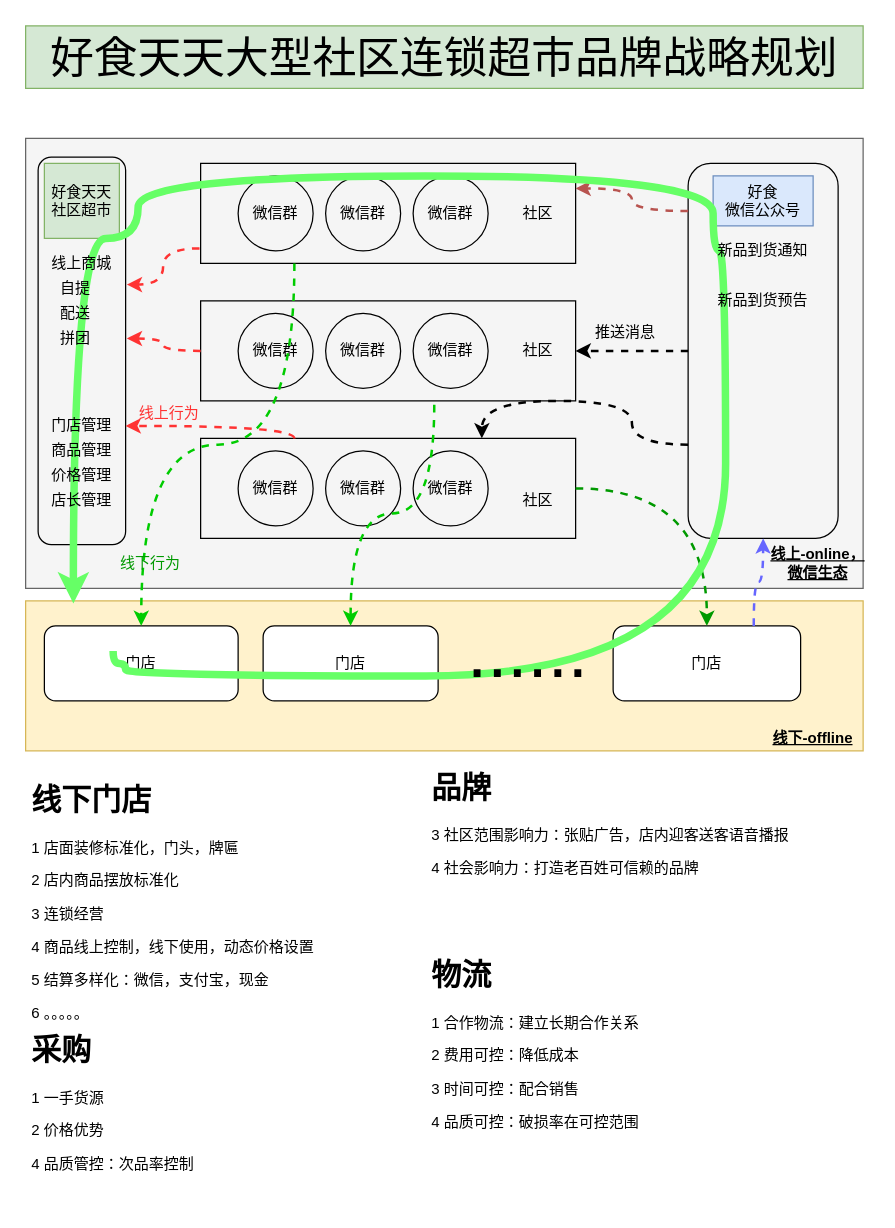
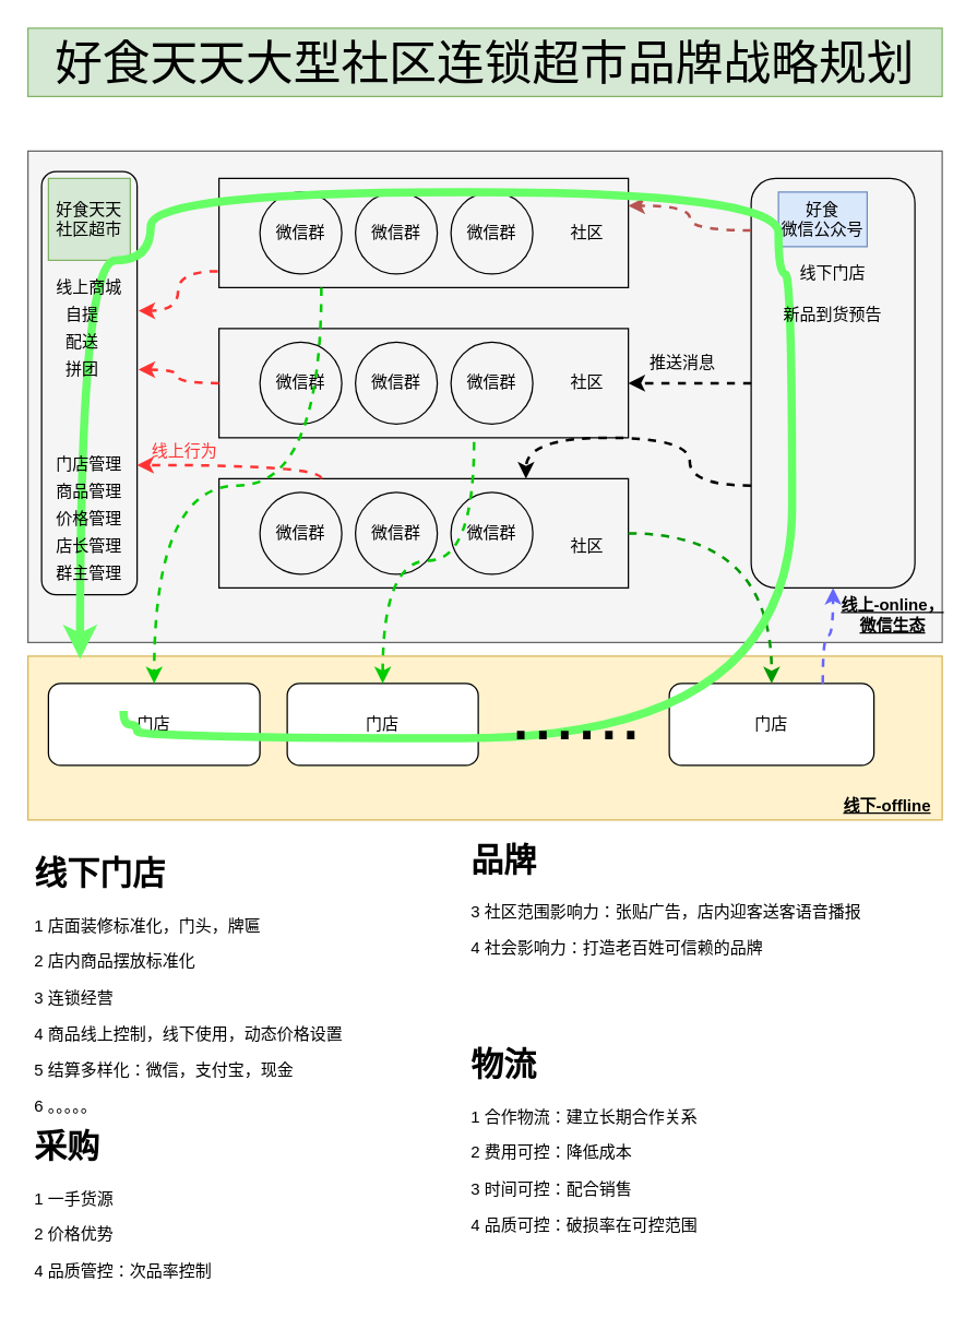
- <mxCell id="21" value="好食&lt;br&gt;微信公众号" style="text;html=1;strokeColor=#6c8ebf;fillColor=#dae8fc;align=center;verticalAlign=middle;whiteSpace=wrap;rounded=0;" parent="1" vertex="1"><mxGeometry x="570" y="140" width="80" height="40" as="geometry" /></mxCell>
+ <mxCell id="21" value="好食&lt;br&gt;微信公众号" style="text;html=1;strokeColor=#6c8ebf;fillColor=#dae8fc;align=center;verticalAlign=middle;whiteSpace=wrap;rounded=0;" parent="1" vertex="1"><mxGeometry x="570" y="140" width="65" height="40" as="geometry" /></mxCell>
- <mxCell id="46" value="新品到货通知" style="text;html=1;strokeColor=none;fillColor=none;align=center;verticalAlign=middle;whiteSpace=wrap;rounded=0;" parent="1" vertex="1"><mxGeometry x="570" y="190" width="80" height="20" as="geometry" /></mxCell>
+ <mxCell id="46" value="线下门店" style="text;html=1;strokeColor=none;fillColor=none;align=center;verticalAlign=middle;whiteSpace=wrap;rounded=0;" parent="1" vertex="1"><mxGeometry x="570" y="190" width="80" height="20" as="geometry" /></mxCell>
- <mxCell id="47" value="新品到货预告" style="text;html=1;strokeColor=none;fillColor=none;align=center;verticalAlign=middle;whiteSpace=wrap;rounded=0;" parent="1" vertex="1"><mxGeometry x="570" y="230" width="80" height="20" as="geometry" /></mxCell>
+ <mxCell id="47" value="新品到货预告" style="text;html=1;strokeColor=none;fillColor=none;align=center;verticalAlign=middle;whiteSpace=wrap;rounded=0;" parent="1" vertex="1"><mxGeometry x="570" y="220" width="80" height="20" as="geometry" /></mxCell>
+ <mxCell id="49" value="群主管理" style="text;html=1;strokeColor=none;fillColor=none;align=center;verticalAlign=middle;whiteSpace=wrap;rounded=0;" parent="1" vertex="1"><mxGeometry x="35" y="410" width="60" height="20" as="geometry" /></mxCell>
- <mxCell id="57" value="线下行为" style="text;html=1;strokeColor=none;fillColor=none;align=center;verticalAlign=middle;whiteSpace=wrap;rounded=0;fontSize=12;fontColor=#009900;" parent="1" vertex="1"><mxGeometry x="95" y="440" width="50" height="20" as="geometry" /></mxCell>
